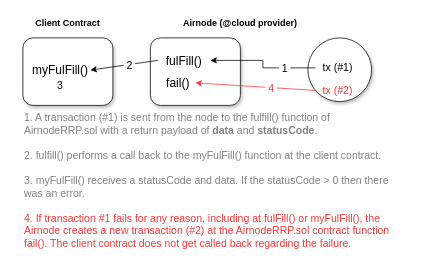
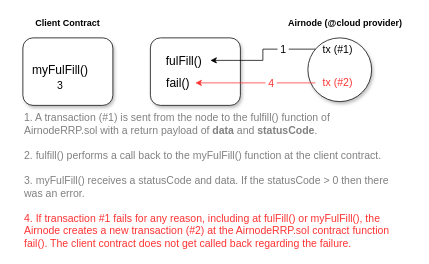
- <mxCell id="6" value="Airnode (@cloud provider)" style="text;html=1;strokeColor=none;fillColor=none;align=center;verticalAlign=middle;whiteSpace=wrap;rounded=0;fontStyle=1" vertex="1" parent="1"><mxGeometry x="230" y="20" width="180" height="20" as="geometry" /></mxCell>
+ <mxCell id="6" value="Airnode (@cloud provider)" style="text;html=1;strokeColor=none;fillColor=none;align=center;verticalAlign=middle;whiteSpace=wrap;rounded=0;fontStyle=1" vertex="1" parent="1"><mxGeometry x="370" y="20" width="180" height="20" as="geometry" /></mxCell>
- <mxCell id="11" value="" style="endArrow=classic;html=1;fontSize=14;entryX=1;entryY=0.5;entryDx=0;entryDy=0;exitX=0;exitY=0.5;exitDx=0;exitDy=0;" edge="1" parent="1" source="8" target="10"><mxGeometry width="50" height="50" relative="1" as="geometry"><mxPoint x="220" y="70" as="sourcePoint" /><mxPoint x="130" y="90" as="targetPoint" /></mxGeometry></mxCell>
- <mxCell id="12" value="&amp;nbsp;2&amp;nbsp;" style="edgeLabel;html=1;align=center;verticalAlign=middle;resizable=0;points=[];fontSize=14;" vertex="1" connectable="0" parent="11"><mxGeometry x="-0.154" y="1" relative="1" as="geometry"><mxPoint x="-1" as="offset" /></mxGeometry></mxCell>
- <mxCell id="16" value="tx (#1)" style="text;html=1;strokeColor=none;fillColor=none;align=center;verticalAlign=middle;whiteSpace=wrap;rounded=0;shadow=1;fontSize=14;" vertex="1" parent="1"><mxGeometry x="420" y="80" width="60" height="20" as="geometry" /></mxCell>
+ <mxCell id="16" value="tx (#1)" style="text;html=1;strokeColor=none;fillColor=none;align=center;verticalAlign=middle;whiteSpace=wrap;rounded=0;shadow=1;fontSize=14;" vertex="1" parent="1"><mxGeometry x="420" y="55" width="60" height="20" as="geometry" /></mxCell>
- <mxCell id="15" value="tx (#2)" style="text;html=1;strokeColor=none;fillColor=none;align=center;verticalAlign=middle;whiteSpace=wrap;rounded=0;shadow=1;fontSize=14;fontColor=#FF3333;" vertex="1" parent="1"><mxGeometry x="420" y="110" width="60" height="20" as="geometry" /></mxCell>
+ <mxCell id="15" value="tx (#2)" style="text;html=1;strokeColor=none;fillColor=none;align=center;verticalAlign=middle;whiteSpace=wrap;rounded=0;shadow=1;fontSize=14;fontColor=#FF3333;" vertex="1" parent="1"><mxGeometry x="420" y="100" width="60" height="20" as="geometry" /></mxCell>
